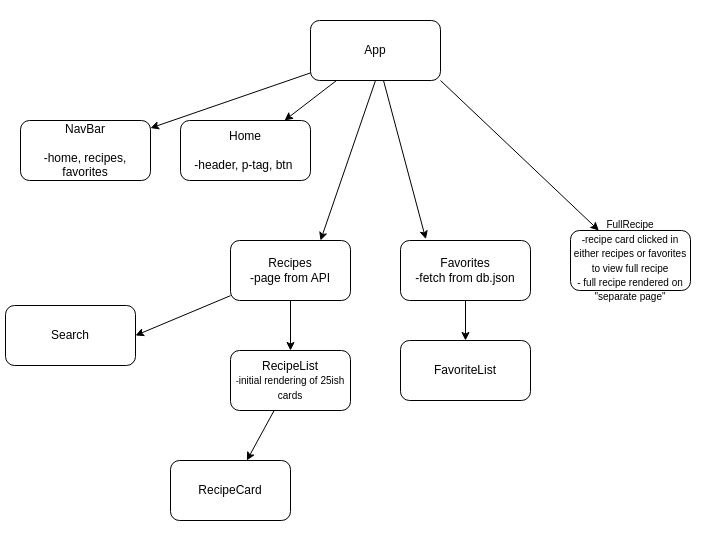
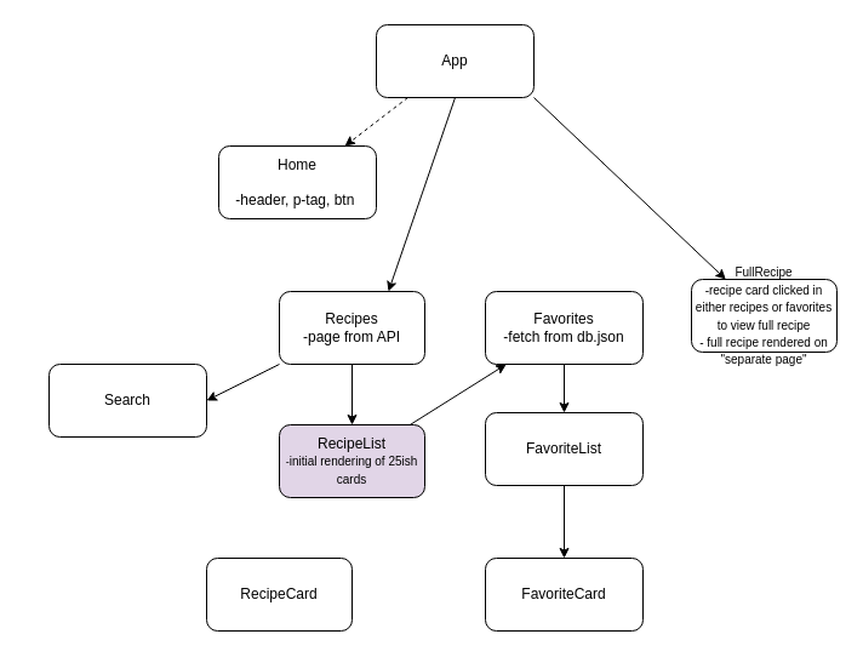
- <mxCell id="2" value="" style="edgeStyle=none;html=1;" parent="1" source="6" target="7" edge="1"><mxGeometry relative="1" as="geometry" /></mxCell>
- <mxCell id="3" value="" style="edgeStyle=none;html=1;" parent="1" source="6" target="8" edge="1"><mxGeometry relative="1" as="geometry" /></mxCell>
+ <mxCell id="3" value="" style="edgeStyle=none;html=1;dashed=1;" parent="1" source="6" target="8" edge="1"><mxGeometry relative="1" as="geometry" /></mxCell>
- <mxCell id="7" value="NavBar&lt;br&gt;&lt;br&gt;-home, recipes, favorites" style="rounded=1;whiteSpace=wrap;html=1;" parent="1" vertex="1"><mxGeometry x="20" y="120" width="130" height="60" as="geometry" /></mxCell>
- <mxCell id="4" style="edgeStyle=none;html=1;entryX=0.195;entryY=-0.022;entryDx=0;entryDy=0;entryPerimeter=0;" parent="1" source="6" target="13" edge="1"><mxGeometry relative="1" as="geometry"><mxPoint x="400" y="120" as="targetPoint" /></mxGeometry></mxCell>
- <mxCell id="17" value="Search" style="rounded=1;whiteSpace=wrap;html=1;" parent="1" vertex="1"><mxGeometry x="5" y="305" width="130" height="60" as="geometry" /></mxCell>
+ <mxCell id="17" value="Search" style="rounded=1;whiteSpace=wrap;html=1;" parent="1" vertex="1"><mxGeometry x="40" y="300" width="130" height="60" as="geometry" /></mxCell>
- <mxCell id="15" value="RecipeList&lt;br&gt;&lt;font style=&quot;font-size: 9px&quot;&gt;-&lt;/font&gt;&lt;font size=&quot;1&quot;&gt;initial rendering of 25ish cards&lt;/font&gt;" style="rounded=1;whiteSpace=wrap;html=1;" parent="1" vertex="1"><mxGeometry x="230" y="350" width="120" height="60" as="geometry" /></mxCell>
+ <mxCell id="15" value="RecipeList&lt;br&gt;&lt;font style=&quot;font-size: 9px&quot;&gt;-&lt;/font&gt;&lt;font size=&quot;1&quot;&gt;initial rendering of 25ish cards&lt;/font&gt;" style="rounded=1;whiteSpace=wrap;html=1;fillColor=#e1d5e7;" parent="1" vertex="1"><mxGeometry x="230" y="350" width="120" height="60" as="geometry" /></mxCell>
+ <mxCell id="19" value="" style="edgeStyle=none;html=1;" parent="1" source="20" target="21" edge="1"><mxGeometry relative="1" as="geometry" /></mxCell>
- <mxCell id="14" value="" style="edgeStyle=none;html=1;" parent="1" source="15" target="16" edge="1"><mxGeometry relative="1" as="geometry" /></mxCell>
+ <mxCell id="14" value="" style="edgeStyle=none;html=1;" parent="1" source="15" target="13" edge="1"><mxGeometry relative="1" as="geometry" /></mxCell>
+ <mxCell id="21" value="FavoriteCard" style="rounded=1;whiteSpace=wrap;html=1;" parent="1" vertex="1"><mxGeometry x="400" y="460" width="130" height="60" as="geometry" /></mxCell>
